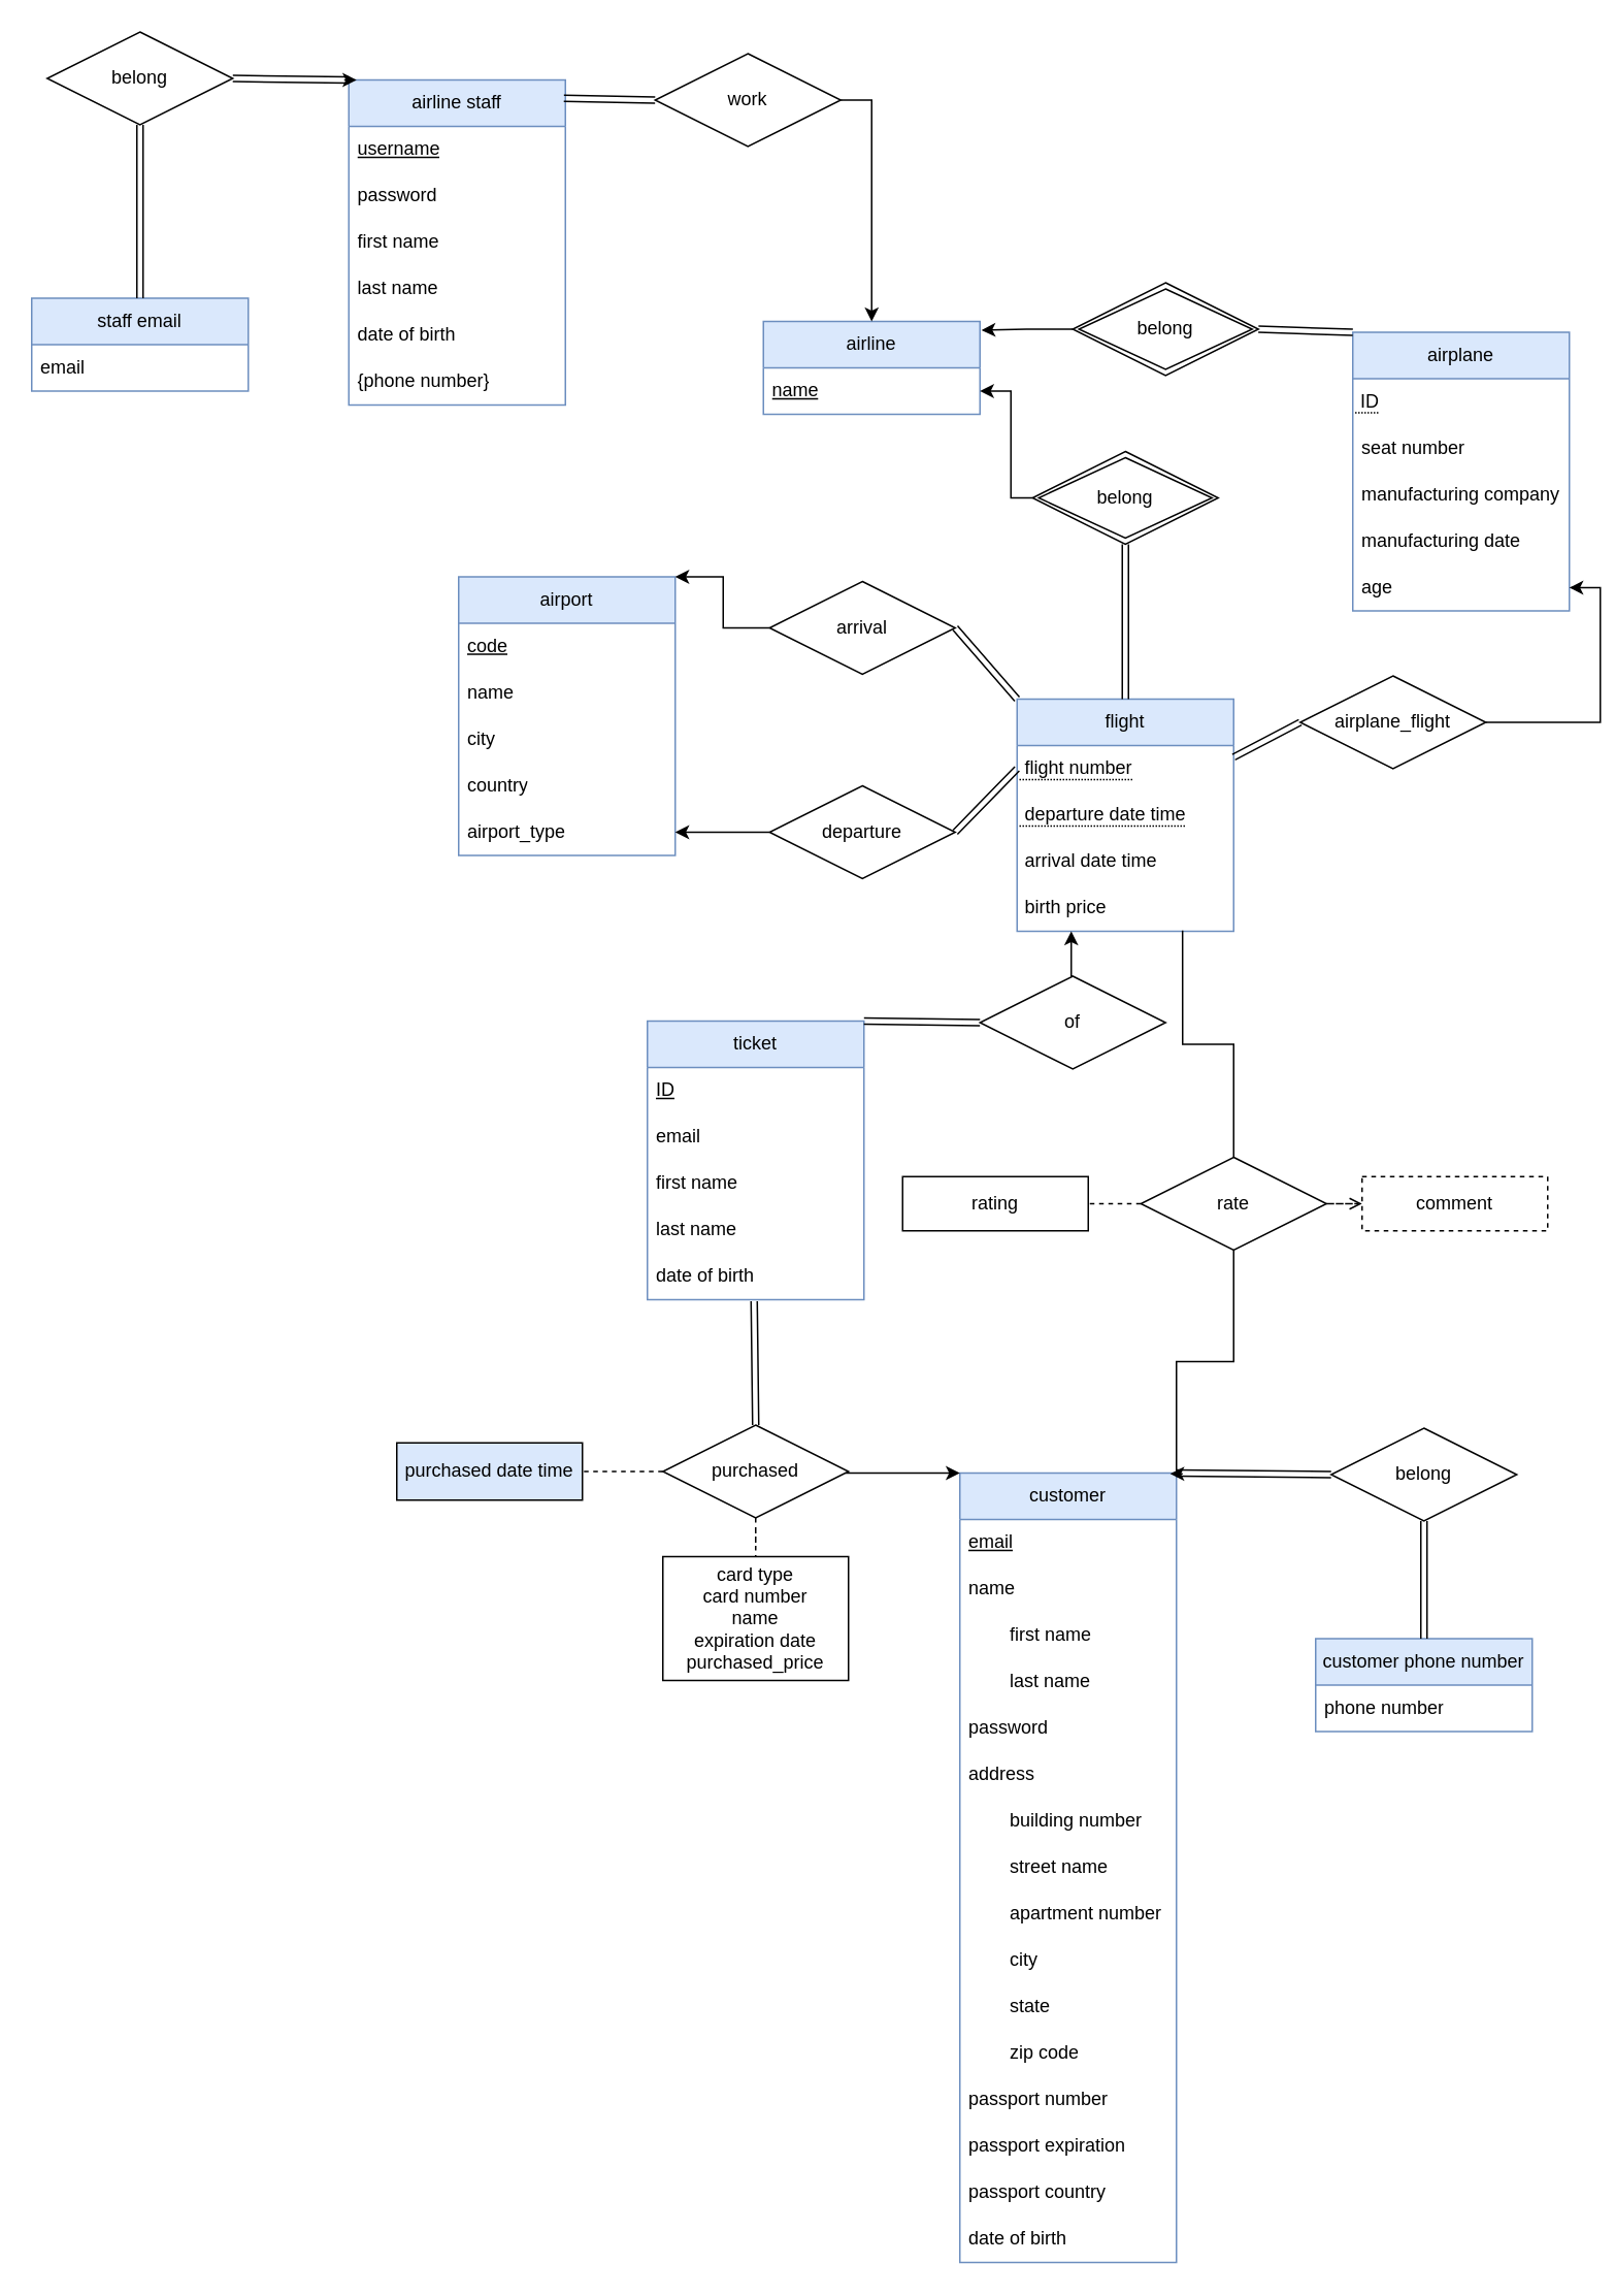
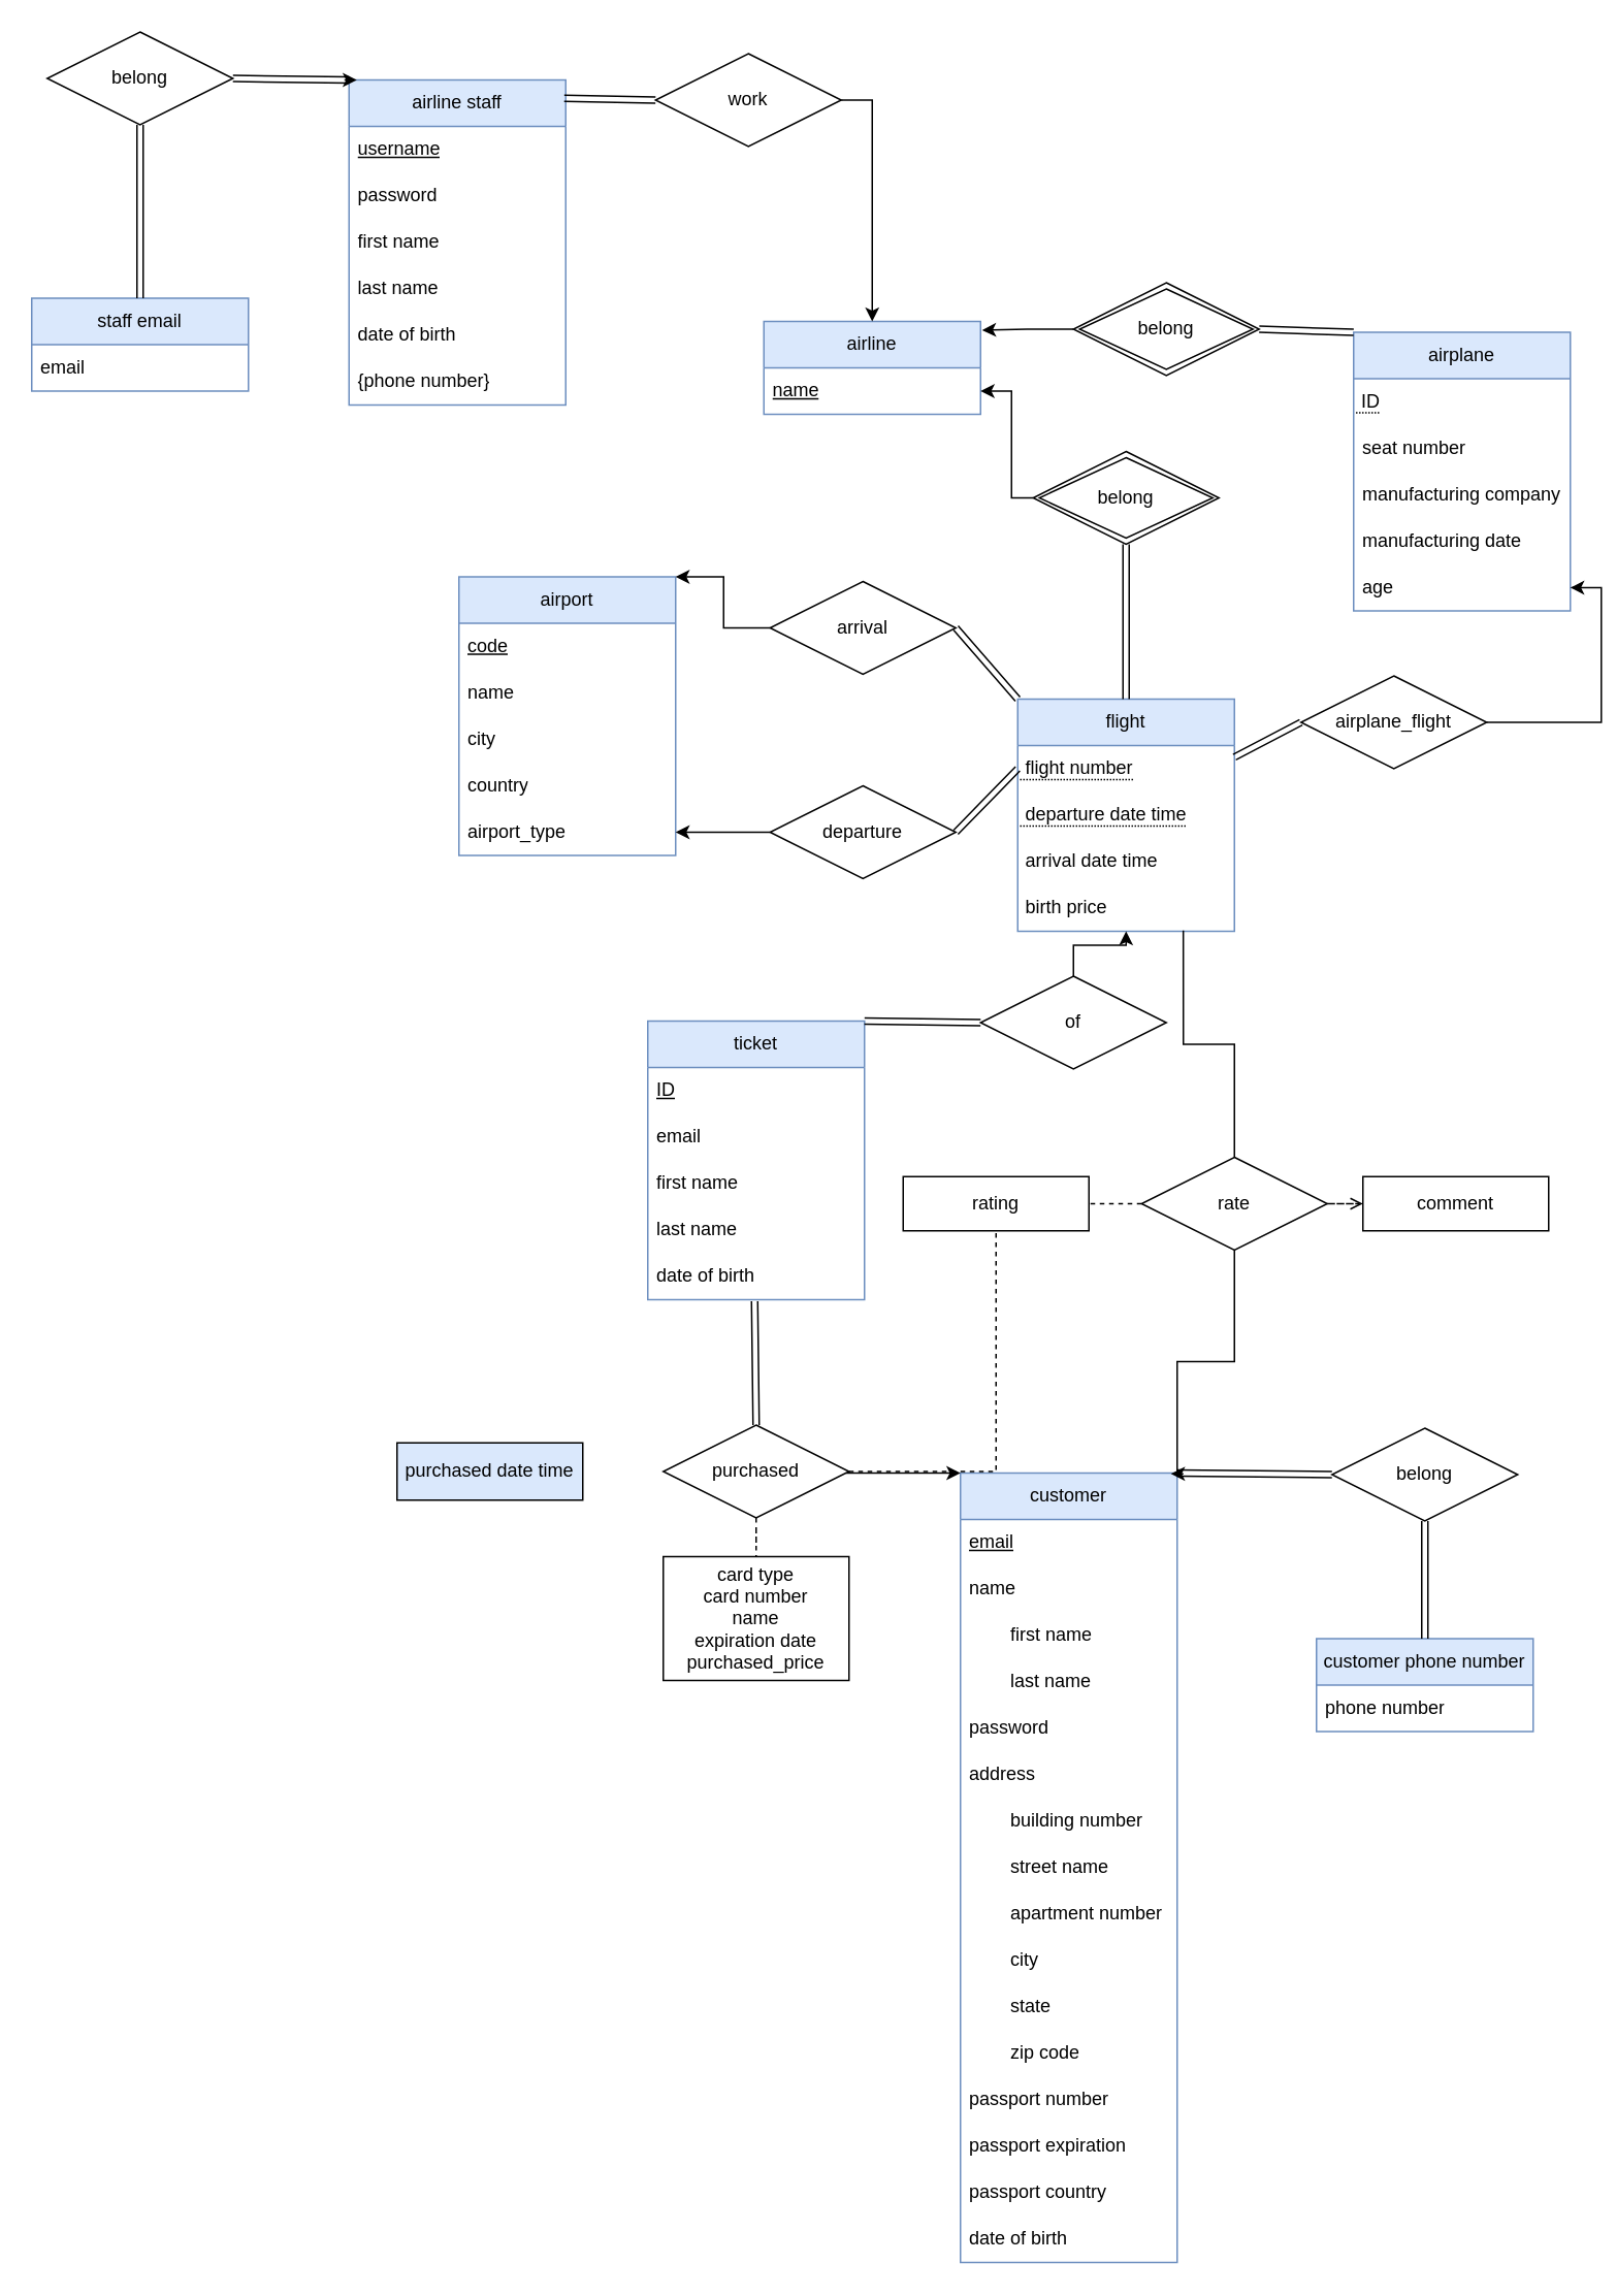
- <mxCell id="42" style="edgeStyle=orthogonalEdgeStyle;rounded=0;orthogonalLoop=1;jettySize=auto;html=1;exitX=0.5;exitY=0;exitDx=0;exitDy=0;entryX=0.25;entryY=1;entryDx=0;entryDy=0;endArrow=classic;endFill=1;" parent="1" source="43" target="19" edge="1"><mxGeometry relative="1" as="geometry" /></mxCell>
+ <mxCell id="42" style="edgeStyle=orthogonalEdgeStyle;rounded=0;orthogonalLoop=1;jettySize=auto;html=1;exitX=0.5;exitY=0;exitDx=0;exitDy=0;endArrow=classic;endFill=1;" parent="1" source="43" target="23" edge="1"><mxGeometry relative="1" as="geometry" /></mxCell>
- <mxCell id="74" value="comment" style="rounded=0;whiteSpace=wrap;html=1;dashed=1;" parent="1" vertex="1"><mxGeometry x="880" y="759.5" width="120" height="35" as="geometry" /></mxCell>
+ <mxCell id="74" value="comment" style="rounded=0;whiteSpace=wrap;html=1;" parent="1" vertex="1"><mxGeometry x="880" y="759.5" width="120" height="35" as="geometry" /></mxCell>
- <mxCell id="64" value="" style="edgeStyle=orthogonalEdgeStyle;rounded=0;orthogonalLoop=1;jettySize=auto;html=1;dashed=1;endArrow=none;endFill=0;" parent="1" source="66" target="67" edge="1"><mxGeometry relative="1" as="geometry" /></mxCell>
+ <mxCell id="64" value="" style="edgeStyle=orthogonalEdgeStyle;rounded=0;orthogonalLoop=1;jettySize=auto;html=1;dashed=1;endArrow=none;endFill=0;" parent="1" source="66" target="73" edge="1"><mxGeometry relative="1" as="geometry" /></mxCell>
